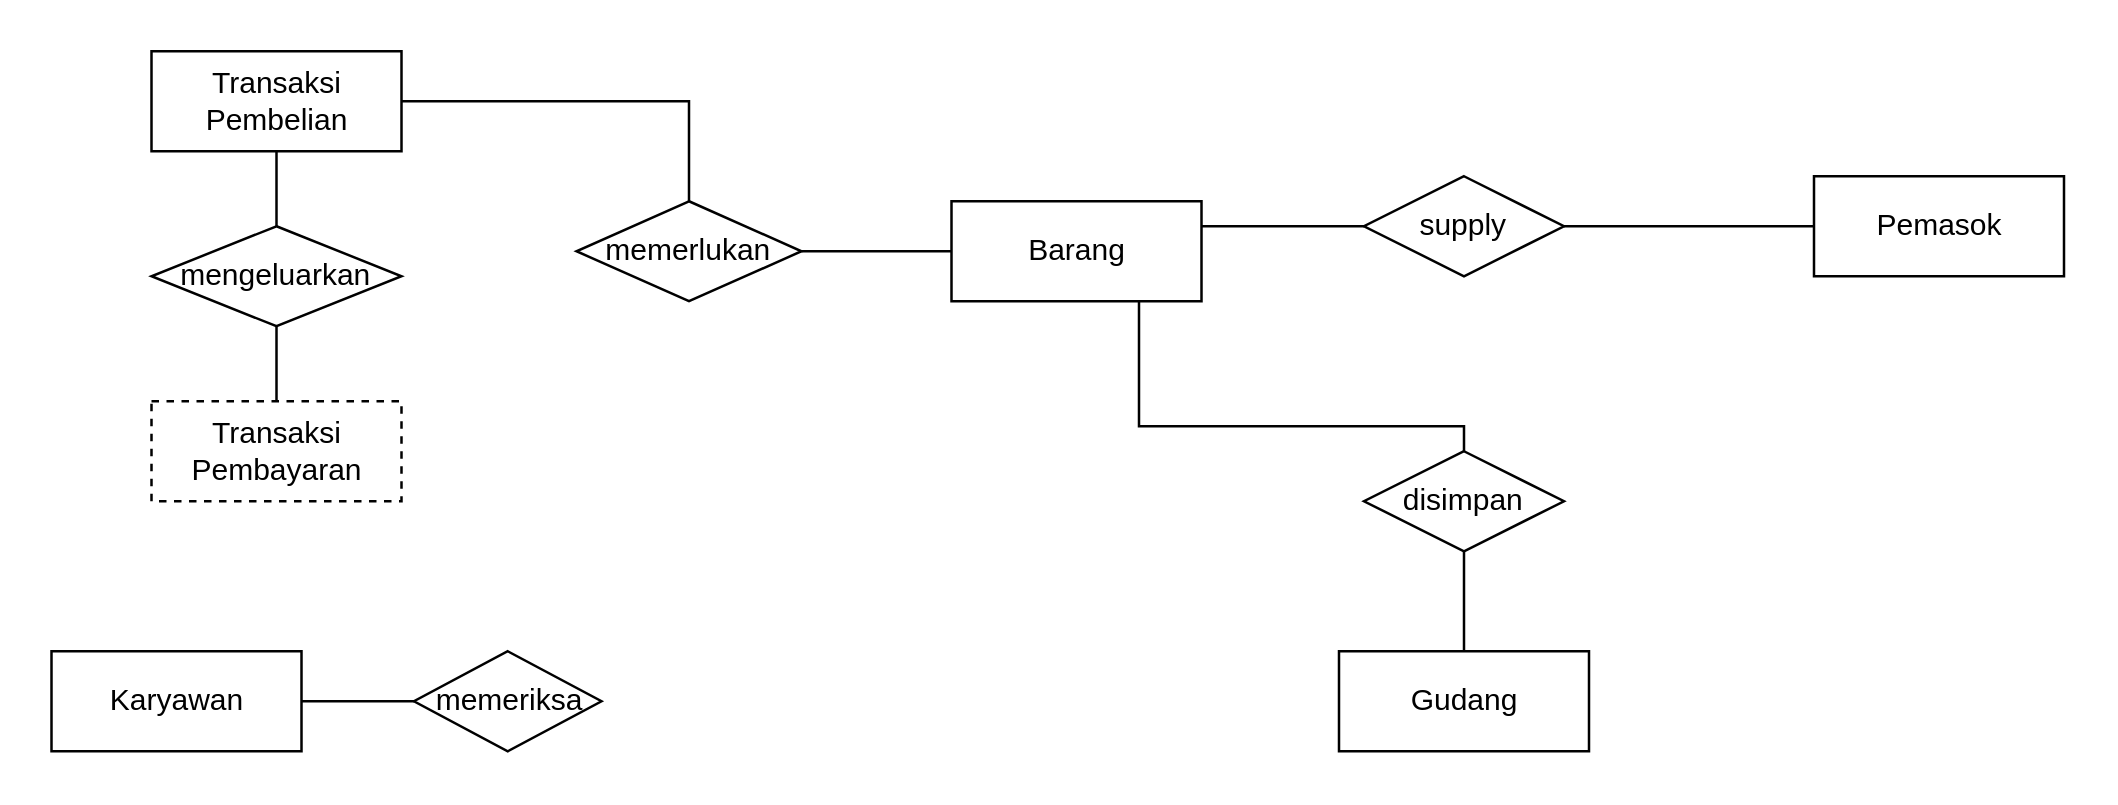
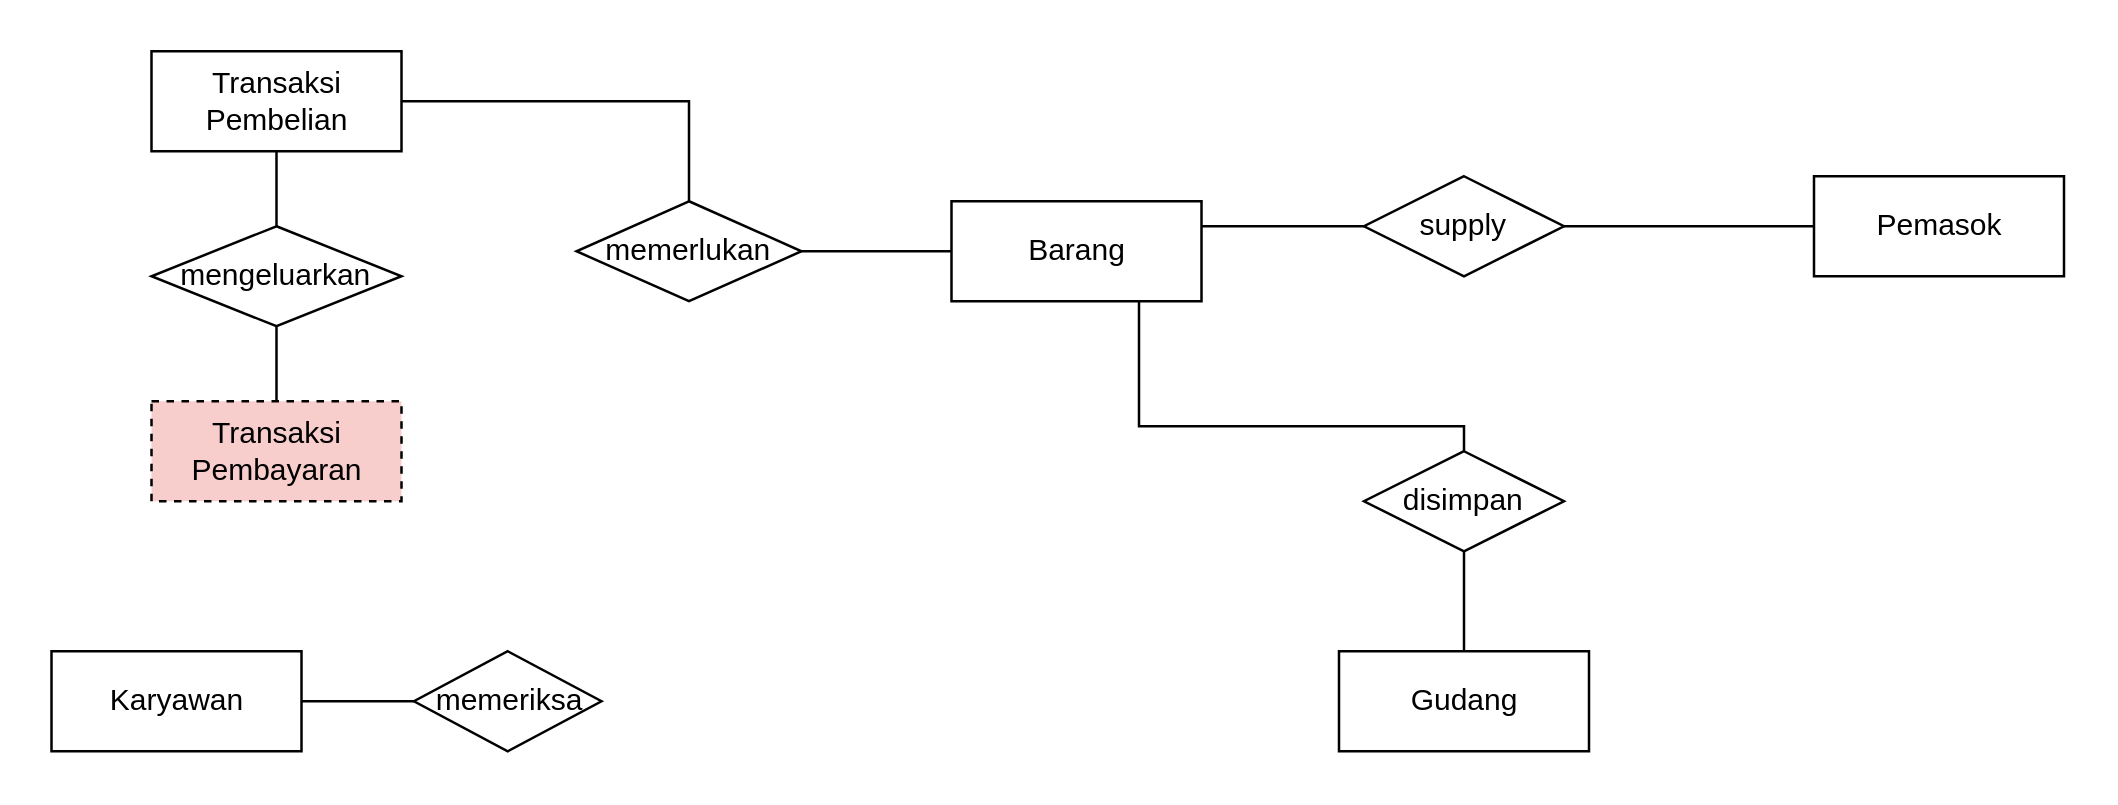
- <mxCell id="10" value="Transaksi&lt;br&gt;Pembayaran&lt;br&gt;" style="html=1;dashed=1;whitespace=wrap;" vertex="1" parent="1"><mxGeometry x="60" y="160" width="100" height="40" as="geometry" /></mxCell>
+ <mxCell id="10" value="Transaksi&lt;br&gt;Pembayaran&lt;br&gt;" style="html=1;dashed=1;whitespace=wrap;fillColor=#f8cecc;" vertex="1" parent="1"><mxGeometry x="60" y="160" width="100" height="40" as="geometry" /></mxCell>
